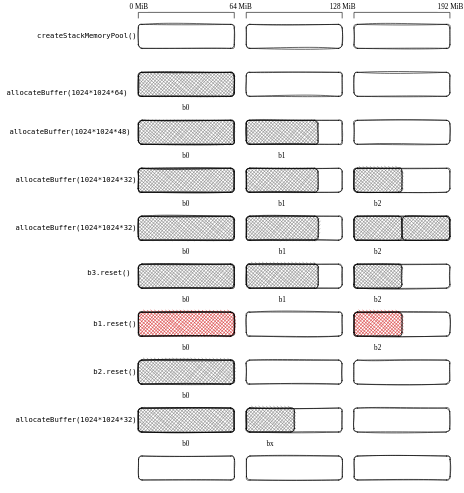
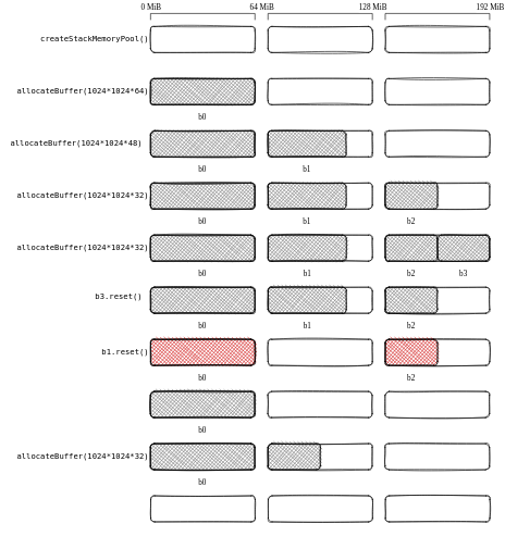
- <mxCell id="25" value="&lt;pre&gt;&lt;span class=&quot;n&quot;&gt;allocateBuffer(1024*1024*64)&lt;/span&gt;&lt;span class=&quot;p&quot;&gt;&lt;/span&gt;&lt;/pre&gt;" style="rounded=0;whiteSpace=wrap;html=1;fontFamily=Lucida Console;align=right;strokeColor=none;fillColor=none;fontSize=12;" parent="1" vertex="1"><mxGeometry x="15" y="135" width="200" height="40" as="geometry" /></mxCell>
+ <mxCell id="25" value="&lt;pre&gt;&lt;span class=&quot;n&quot;&gt;allocateBuffer(1024*1024*64)&lt;/span&gt;&lt;span class=&quot;p&quot;&gt;&lt;/span&gt;&lt;/pre&gt;" style="rounded=0;whiteSpace=wrap;html=1;fontFamily=Lucida Console;align=right;strokeColor=none;fillColor=none;fontSize=12;" parent="1" vertex="1"><mxGeometry x="30" y="120" width="200" height="40" as="geometry" /></mxCell>
+ <mxCell id="61" value="b3" style="rounded=0;whiteSpace=wrap;html=1;fontFamily=Lucida Console;align=center;strokeColor=none;fillColor=none;fontSize=12;" vertex="1" parent="1"><mxGeometry x="670" y="400" width="80" height="40" as="geometry" /></mxCell>
- <mxCell id="70" value="&lt;pre&gt;&lt;span class=&quot;n&quot;&gt;b2.reset()&lt;/span&gt;&lt;span class=&quot;p&quot;&gt;&lt;/span&gt;&lt;/pre&gt;" style="rounded=0;whiteSpace=wrap;html=1;fontFamily=Lucida Console;align=right;strokeColor=none;fillColor=none;fontSize=12;" vertex="1" parent="1"><mxGeometry x="30" y="600" width="200" height="40" as="geometry" /></mxCell>
- <mxCell id="79" value="bx" style="rounded=0;whiteSpace=wrap;html=1;fontFamily=Lucida Console;align=center;strokeColor=none;fillColor=none;fontSize=12;" vertex="1" parent="1"><mxGeometry x="410.58" y="720" width="79.42" height="40" as="geometry" /></mxCell>
